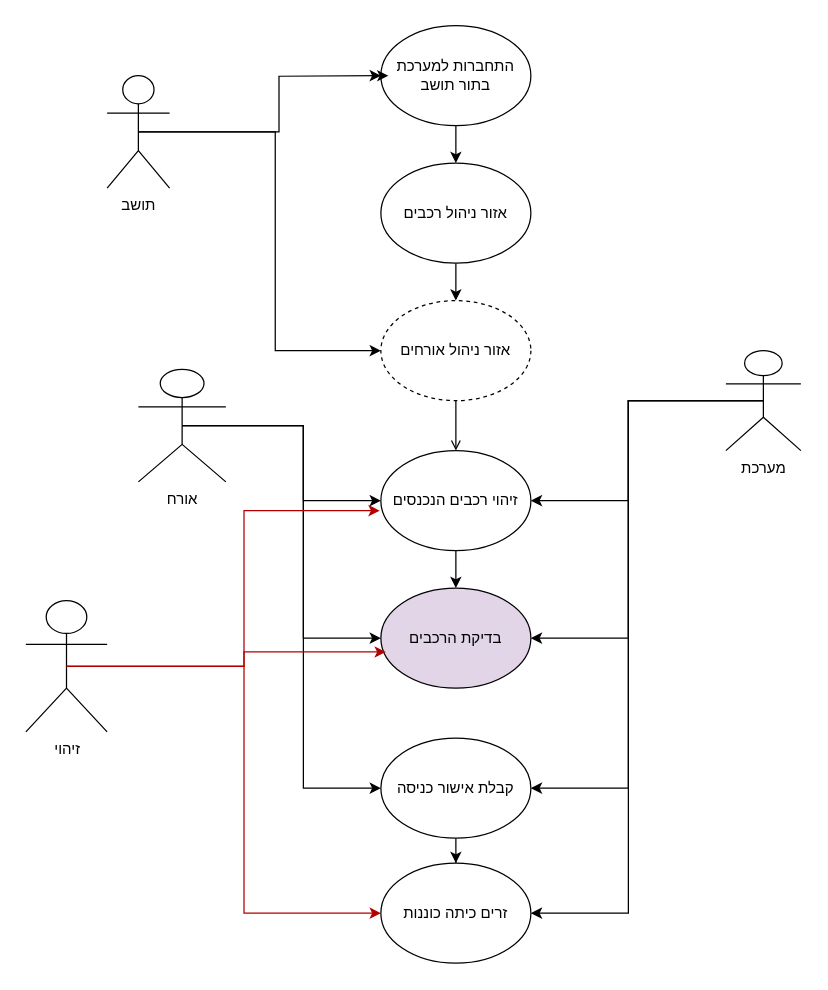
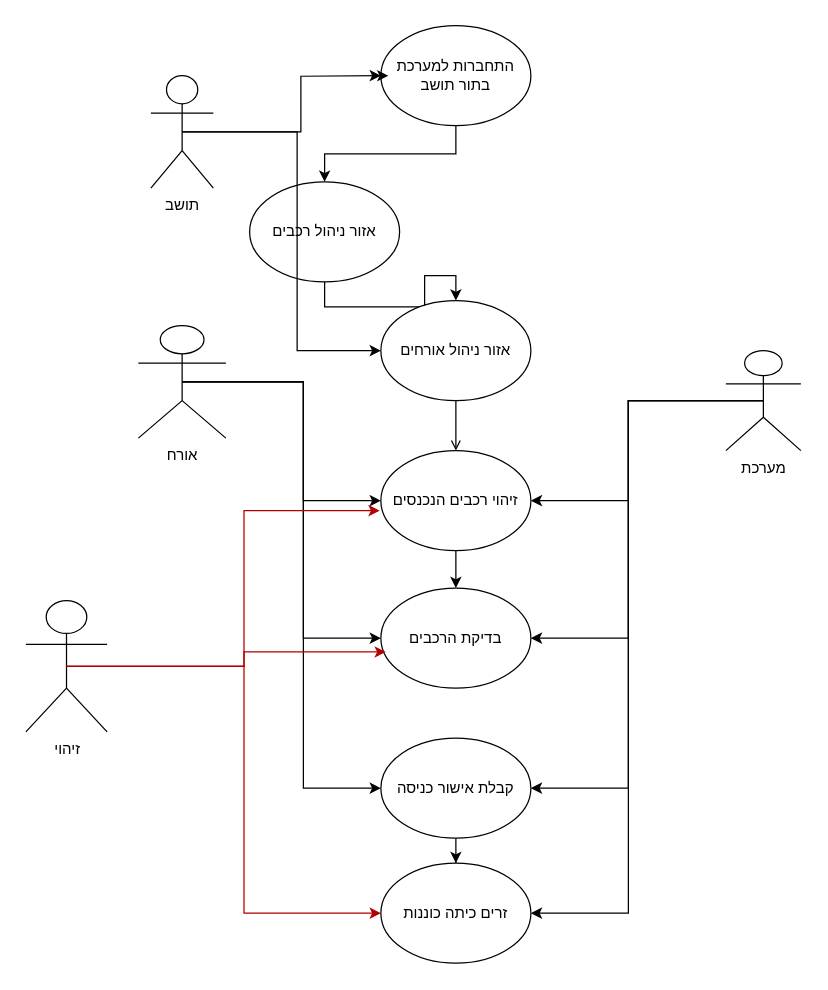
- <mxCell id="16" value="תושב" style="shape=umlActor;verticalLabelPosition=bottom;verticalAlign=top;html=1;outlineConnect=0;" vertex="1" parent="1"><mxGeometry x="85" y="60" width="50" height="90" as="geometry" /></mxCell>
+ <mxCell id="16" value="תושב" style="shape=umlActor;verticalLabelPosition=bottom;verticalAlign=top;html=1;outlineConnect=0;" vertex="1" parent="1"><mxGeometry x="120" y="60" width="50" height="90" as="geometry" /></mxCell>
- <mxCell id="5" value="אזור ניהול רכבים" style="ellipse;whiteSpace=wrap;html=1;" vertex="1" parent="1"><mxGeometry x="304" y="130" width="120" height="80" as="geometry" /></mxCell>
+ <mxCell id="5" value="אזור ניהול רכבים" style="ellipse;whiteSpace=wrap;html=1;" vertex="1" parent="1"><mxGeometry x="199" y="145" width="120" height="80" as="geometry" /></mxCell>
- <mxCell id="7" value="אזור ניהול אורחים" style="ellipse;whiteSpace=wrap;html=1;dashed=1;" vertex="1" parent="1"><mxGeometry x="304" y="240" width="120" height="80" as="geometry" /></mxCell>
+ <mxCell id="7" value="אזור ניהול אורחים" style="ellipse;whiteSpace=wrap;html=1;" vertex="1" parent="1"><mxGeometry x="304" y="240" width="120" height="80" as="geometry" /></mxCell>
- <mxCell id="20" value="אורח" style="shape=umlActor;verticalLabelPosition=bottom;verticalAlign=top;html=1;outlineConnect=0;" vertex="1" parent="1"><mxGeometry x="110" y="295" width="70" height="90" as="geometry" /></mxCell>
+ <mxCell id="20" value="אורח" style="shape=umlActor;verticalLabelPosition=bottom;verticalAlign=top;html=1;outlineConnect=0;" vertex="1" parent="1"><mxGeometry x="110" y="260" width="70" height="90" as="geometry" /></mxCell>
- <mxCell id="10" value="בדיקת הרכבים" style="ellipse;whiteSpace=wrap;html=1;fillColor=#e1d5e7;" vertex="1" parent="1"><mxGeometry x="304" y="470" width="120" height="80" as="geometry" /></mxCell>
+ <mxCell id="10" value="בדיקת הרכבים" style="ellipse;whiteSpace=wrap;html=1;" vertex="1" parent="1"><mxGeometry x="304" y="470" width="120" height="80" as="geometry" /></mxCell>
